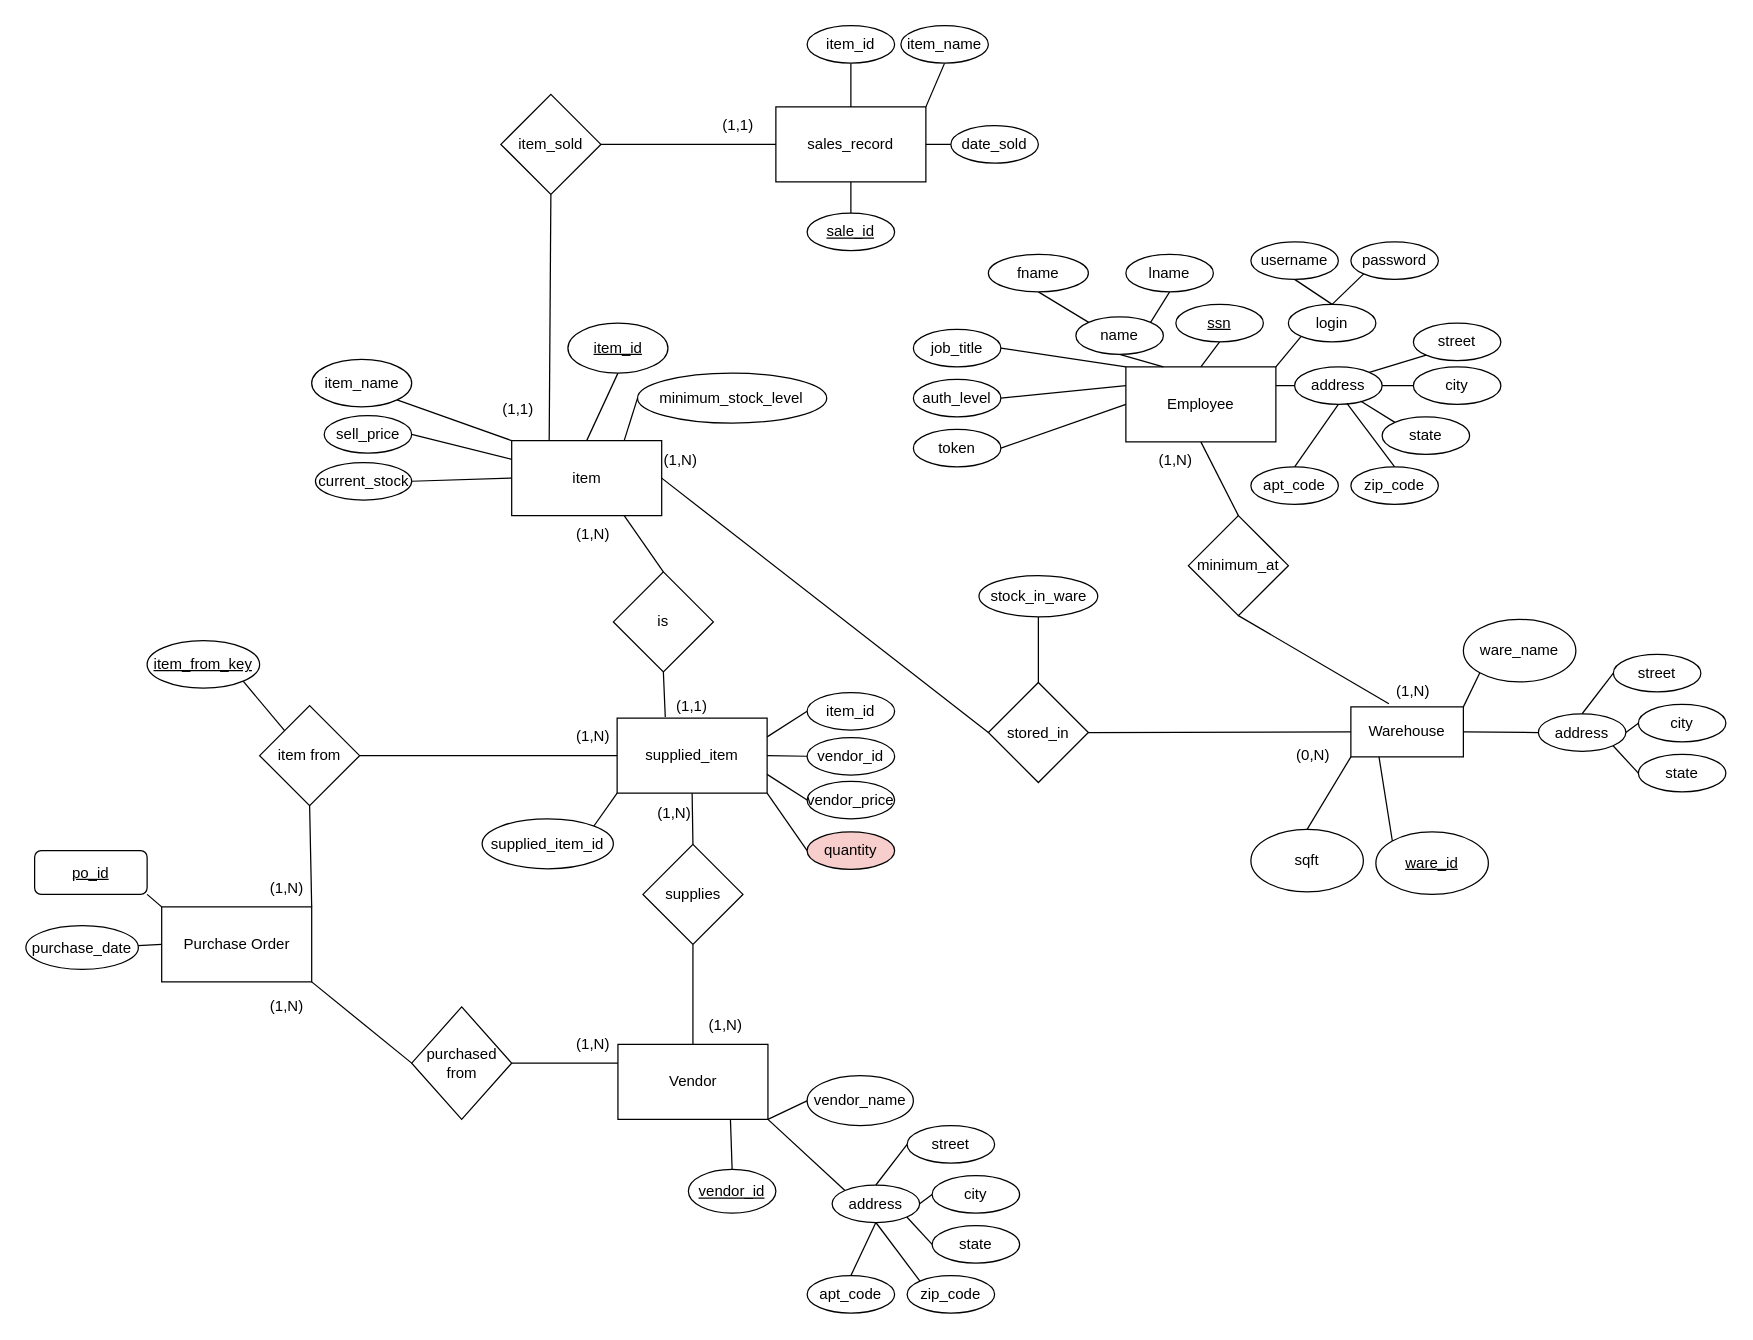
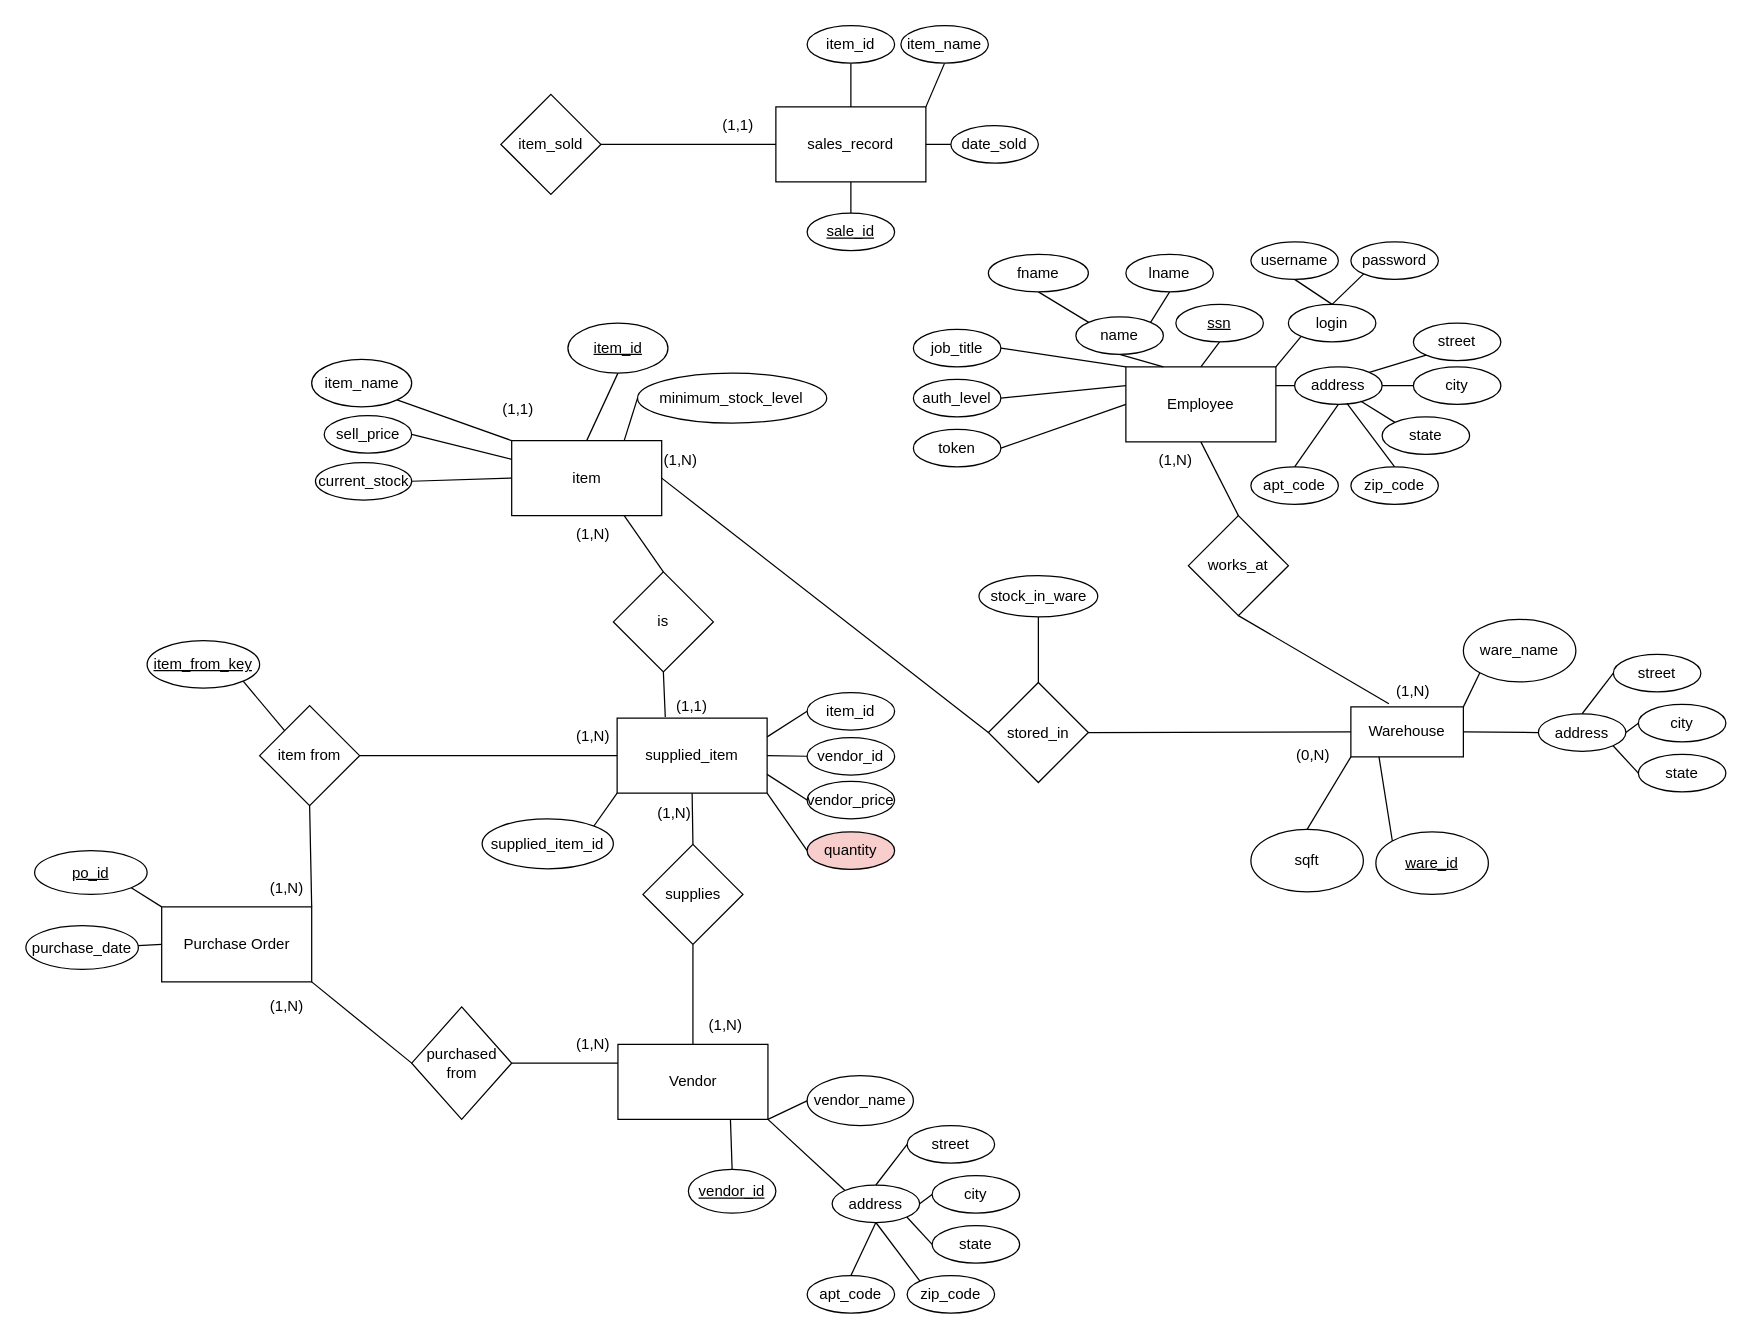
- <mxCell id="95" style="edgeStyle=none;html=1;exitX=0.5;exitY=1;exitDx=0;exitDy=0;entryX=0.25;entryY=0;entryDx=0;entryDy=0;endArrow=none;endFill=0;" edge="1" parent="1" source="96" target="20"><mxGeometry relative="1" as="geometry" /></mxCell>
- <mxCell id="52" value="minimum_at" style="rhombus;whiteSpace=wrap;html=1;" parent="1" vertex="1"><mxGeometry x="950" y="412" width="80" height="80" as="geometry" /></mxCell>
+ <mxCell id="52" value="works_at" style="rhombus;whiteSpace=wrap;html=1;" parent="1" vertex="1"><mxGeometry x="950" y="412" width="80" height="80" as="geometry" /></mxCell>
- <mxCell id="60" value="po_id" style="whiteSpace=wrap;html=1;fontStyle=4;rounded=1;" parent="1" vertex="1"><mxGeometry x="27" y="680" width="90" height="35" as="geometry" /></mxCell>
+ <mxCell id="60" value="po_id" style="ellipse;whiteSpace=wrap;html=1;fontStyle=4" parent="1" vertex="1"><mxGeometry x="27" y="680" width="90" height="35" as="geometry" /></mxCell>
